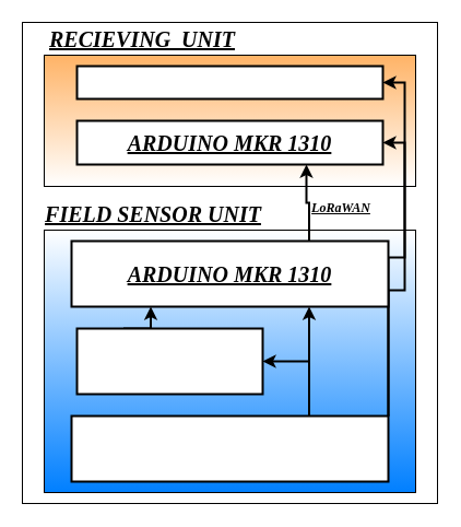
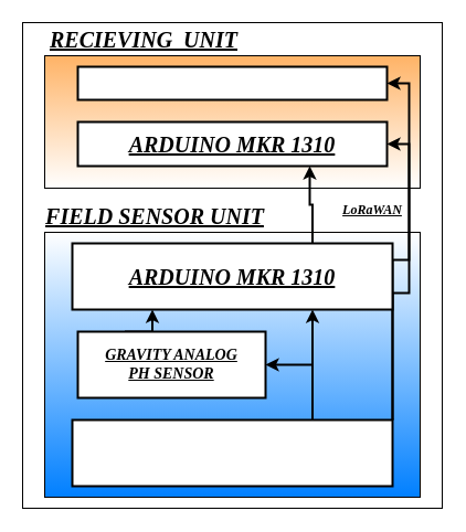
- <mxCell id="21" value="&lt;span lang=&quot;en&quot; class=&quot;ILfuVd&quot;&gt;&lt;span class=&quot;hgKElc&quot;&gt;&lt;span&gt;LoRaWAN&lt;/span&gt;&lt;/span&gt;&lt;/span&gt;" style="text;html=1;align=center;verticalAlign=middle;whiteSpace=wrap;rounded=0;fontFamily=Times New Roman;fontStyle=7" vertex="1" parent="1"><mxGeometry x="282" y="180" width="60" height="20" as="geometry" /></mxCell>
+ <mxCell id="21" value="&lt;span lang=&quot;en&quot; class=&quot;ILfuVd&quot;&gt;&lt;span class=&quot;hgKElc&quot;&gt;&lt;span&gt;LoRaWAN&lt;/span&gt;&lt;/span&gt;&lt;/span&gt;" style="text;html=1;align=center;verticalAlign=middle;whiteSpace=wrap;rounded=0;fontFamily=Times New Roman;fontStyle=7" vertex="1" parent="1"><mxGeometry x="307" y="180" width="60" height="20" as="geometry" /></mxCell>
+ <mxCell id="15" value="&lt;font style=&quot;font-size: 14px;&quot;&gt;GRAVITY ANALOG PH SENSOR&lt;font style=&quot;font-size: 14px;&quot;&gt;&lt;br&gt;&lt;/font&gt;&lt;/font&gt;" style="text;html=1;align=center;verticalAlign=middle;whiteSpace=wrap;rounded=0;fontFamily=Times New Roman;fontSize=12;fontStyle=7" vertex="1" parent="1"><mxGeometry x="90" y="315" width="130" height="30" as="geometry" /></mxCell>
